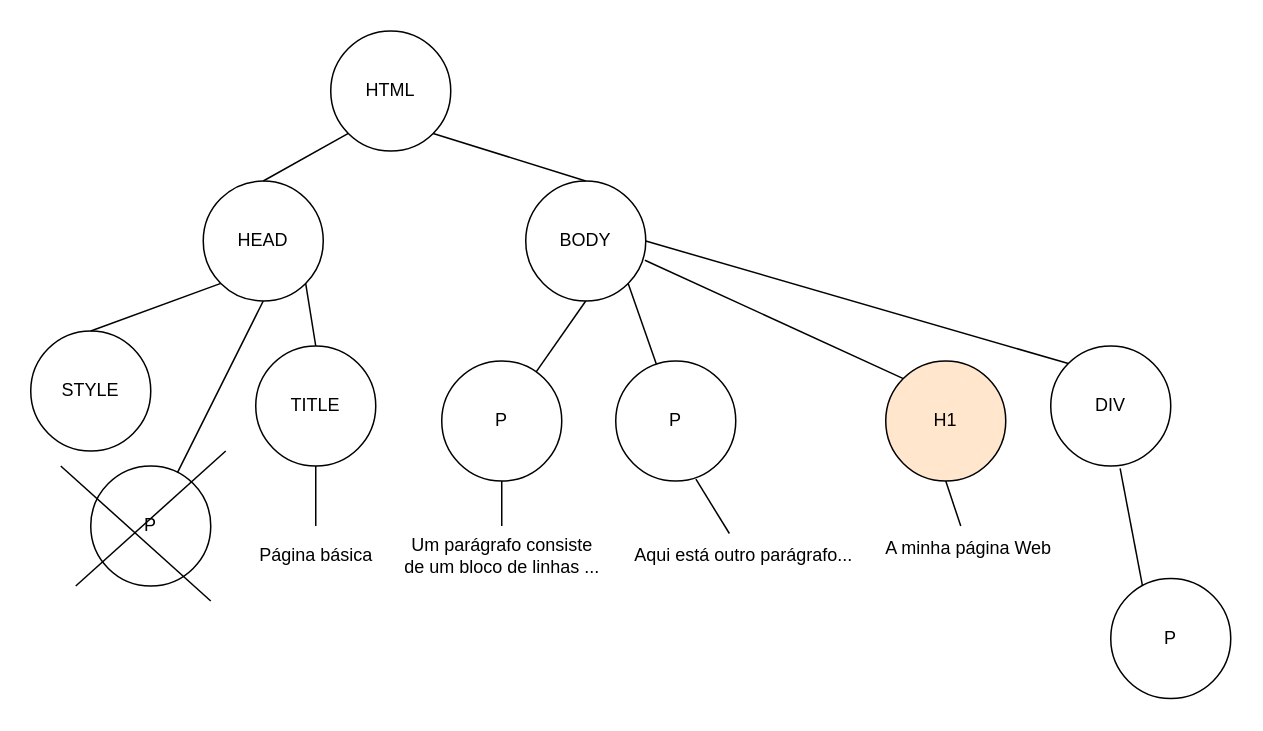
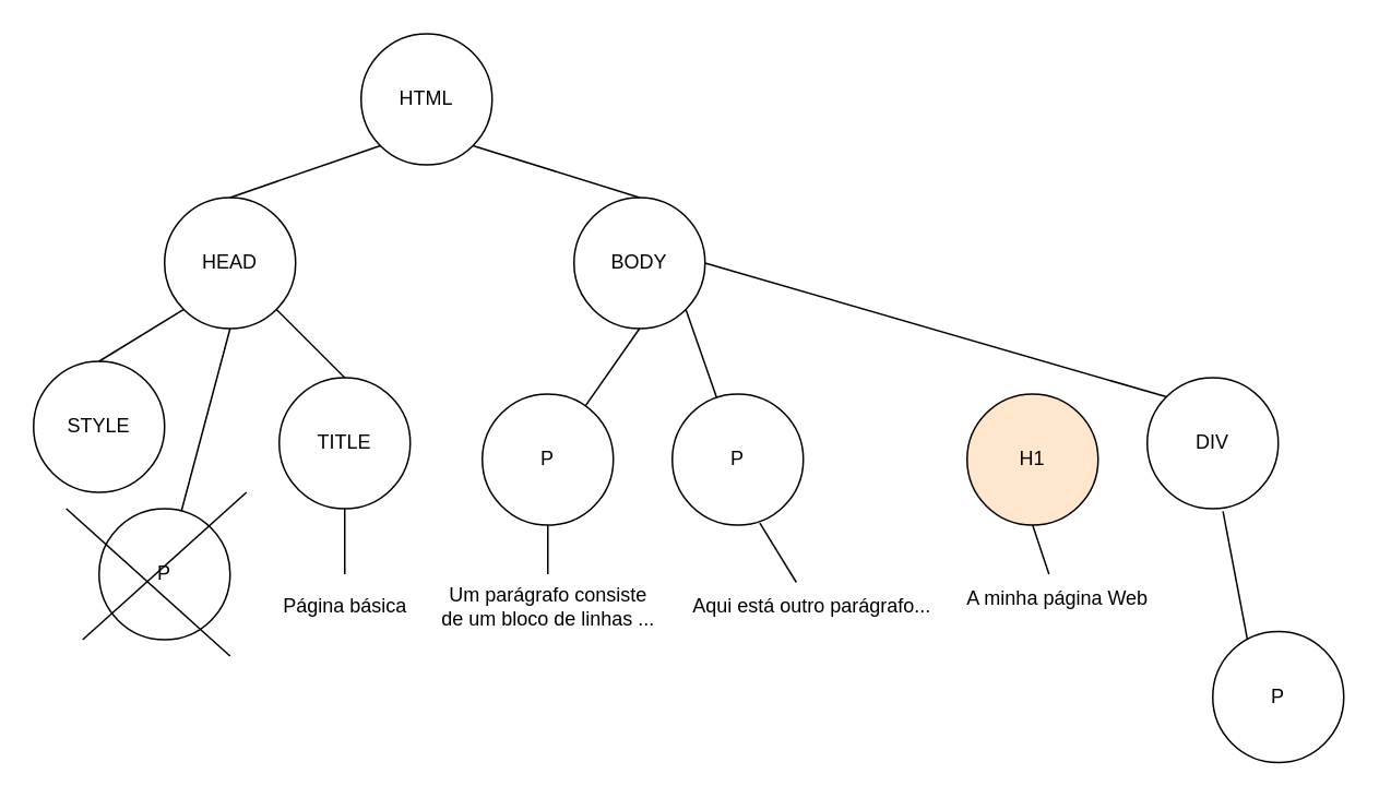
- <mxCell id="3" value="HEAD" style="ellipse;whiteSpace=wrap;html=1;aspect=fixed;" vertex="1" parent="1"><mxGeometry x="135" y="120" width="80" height="80" as="geometry" /></mxCell>
+ <mxCell id="3" value="HEAD" style="ellipse;whiteSpace=wrap;html=1;aspect=fixed;" vertex="1" parent="1"><mxGeometry x="100" y="120" width="80" height="80" as="geometry" /></mxCell>
- <mxCell id="23" value="" style="endArrow=none;html=1;rounded=0;entryX=0.993;entryY=0.66;entryDx=0;entryDy=0;exitX=0;exitY=0;exitDx=0;exitDy=0;entryPerimeter=0;" edge="1" parent="1" source="22" target="4"><mxGeometry width="50" height="50" relative="1" as="geometry"><mxPoint x="410" y="360" as="sourcePoint" /><mxPoint x="460" y="310" as="targetPoint" /></mxGeometry></mxCell>
